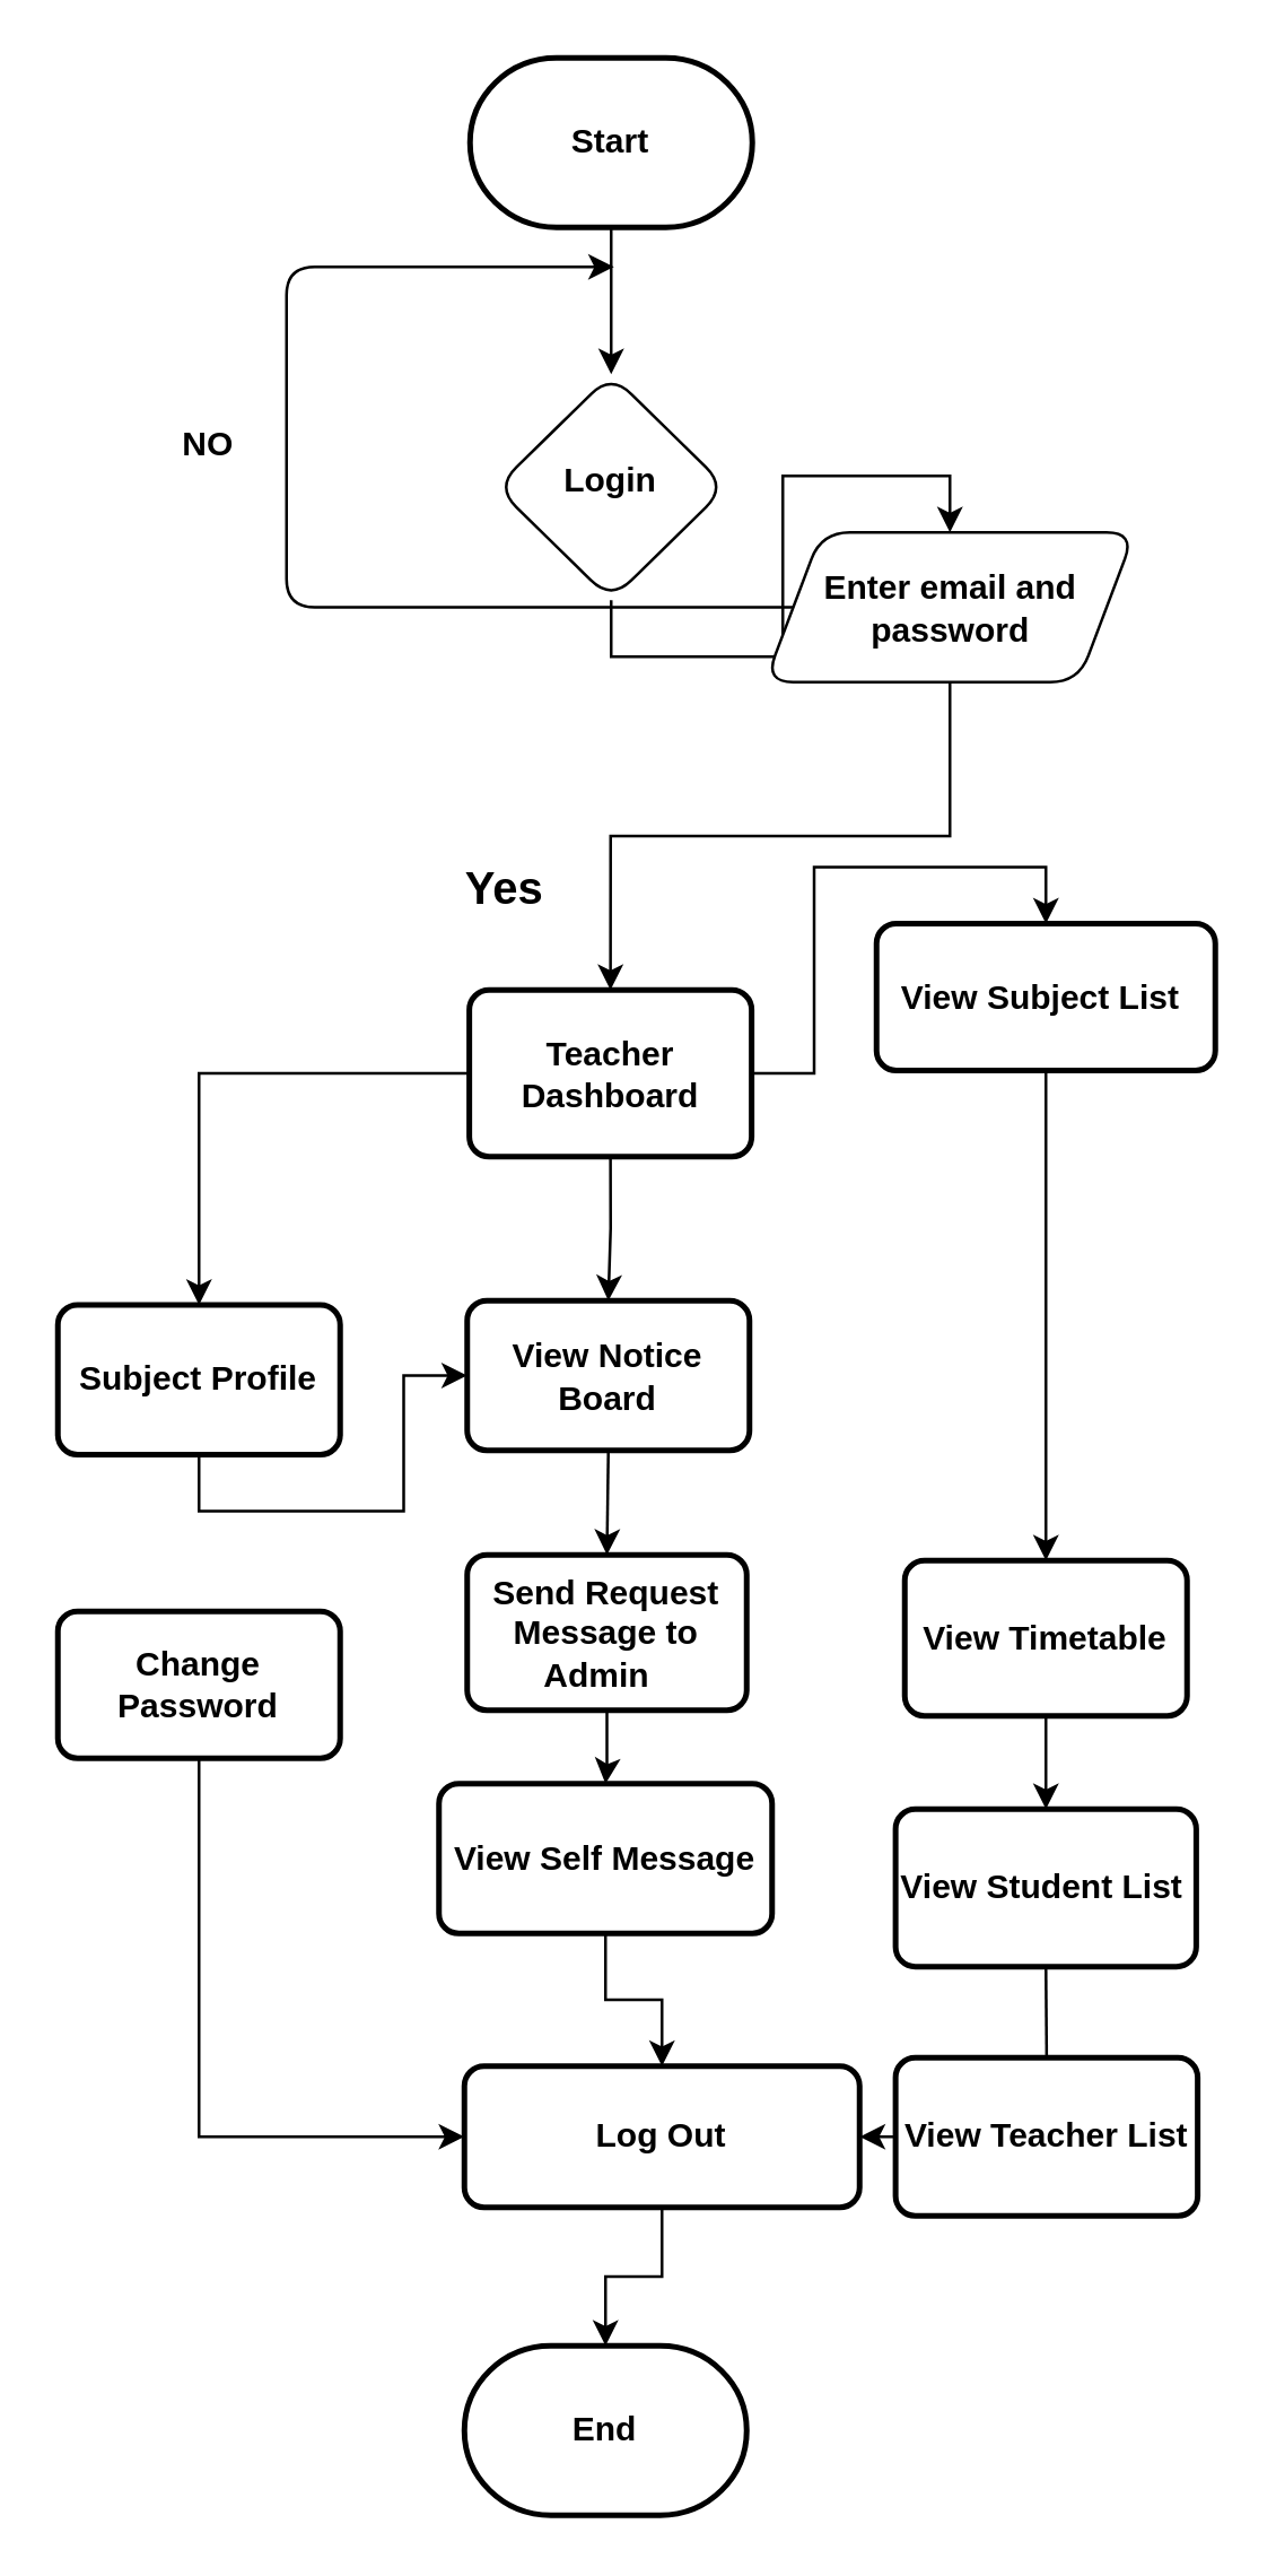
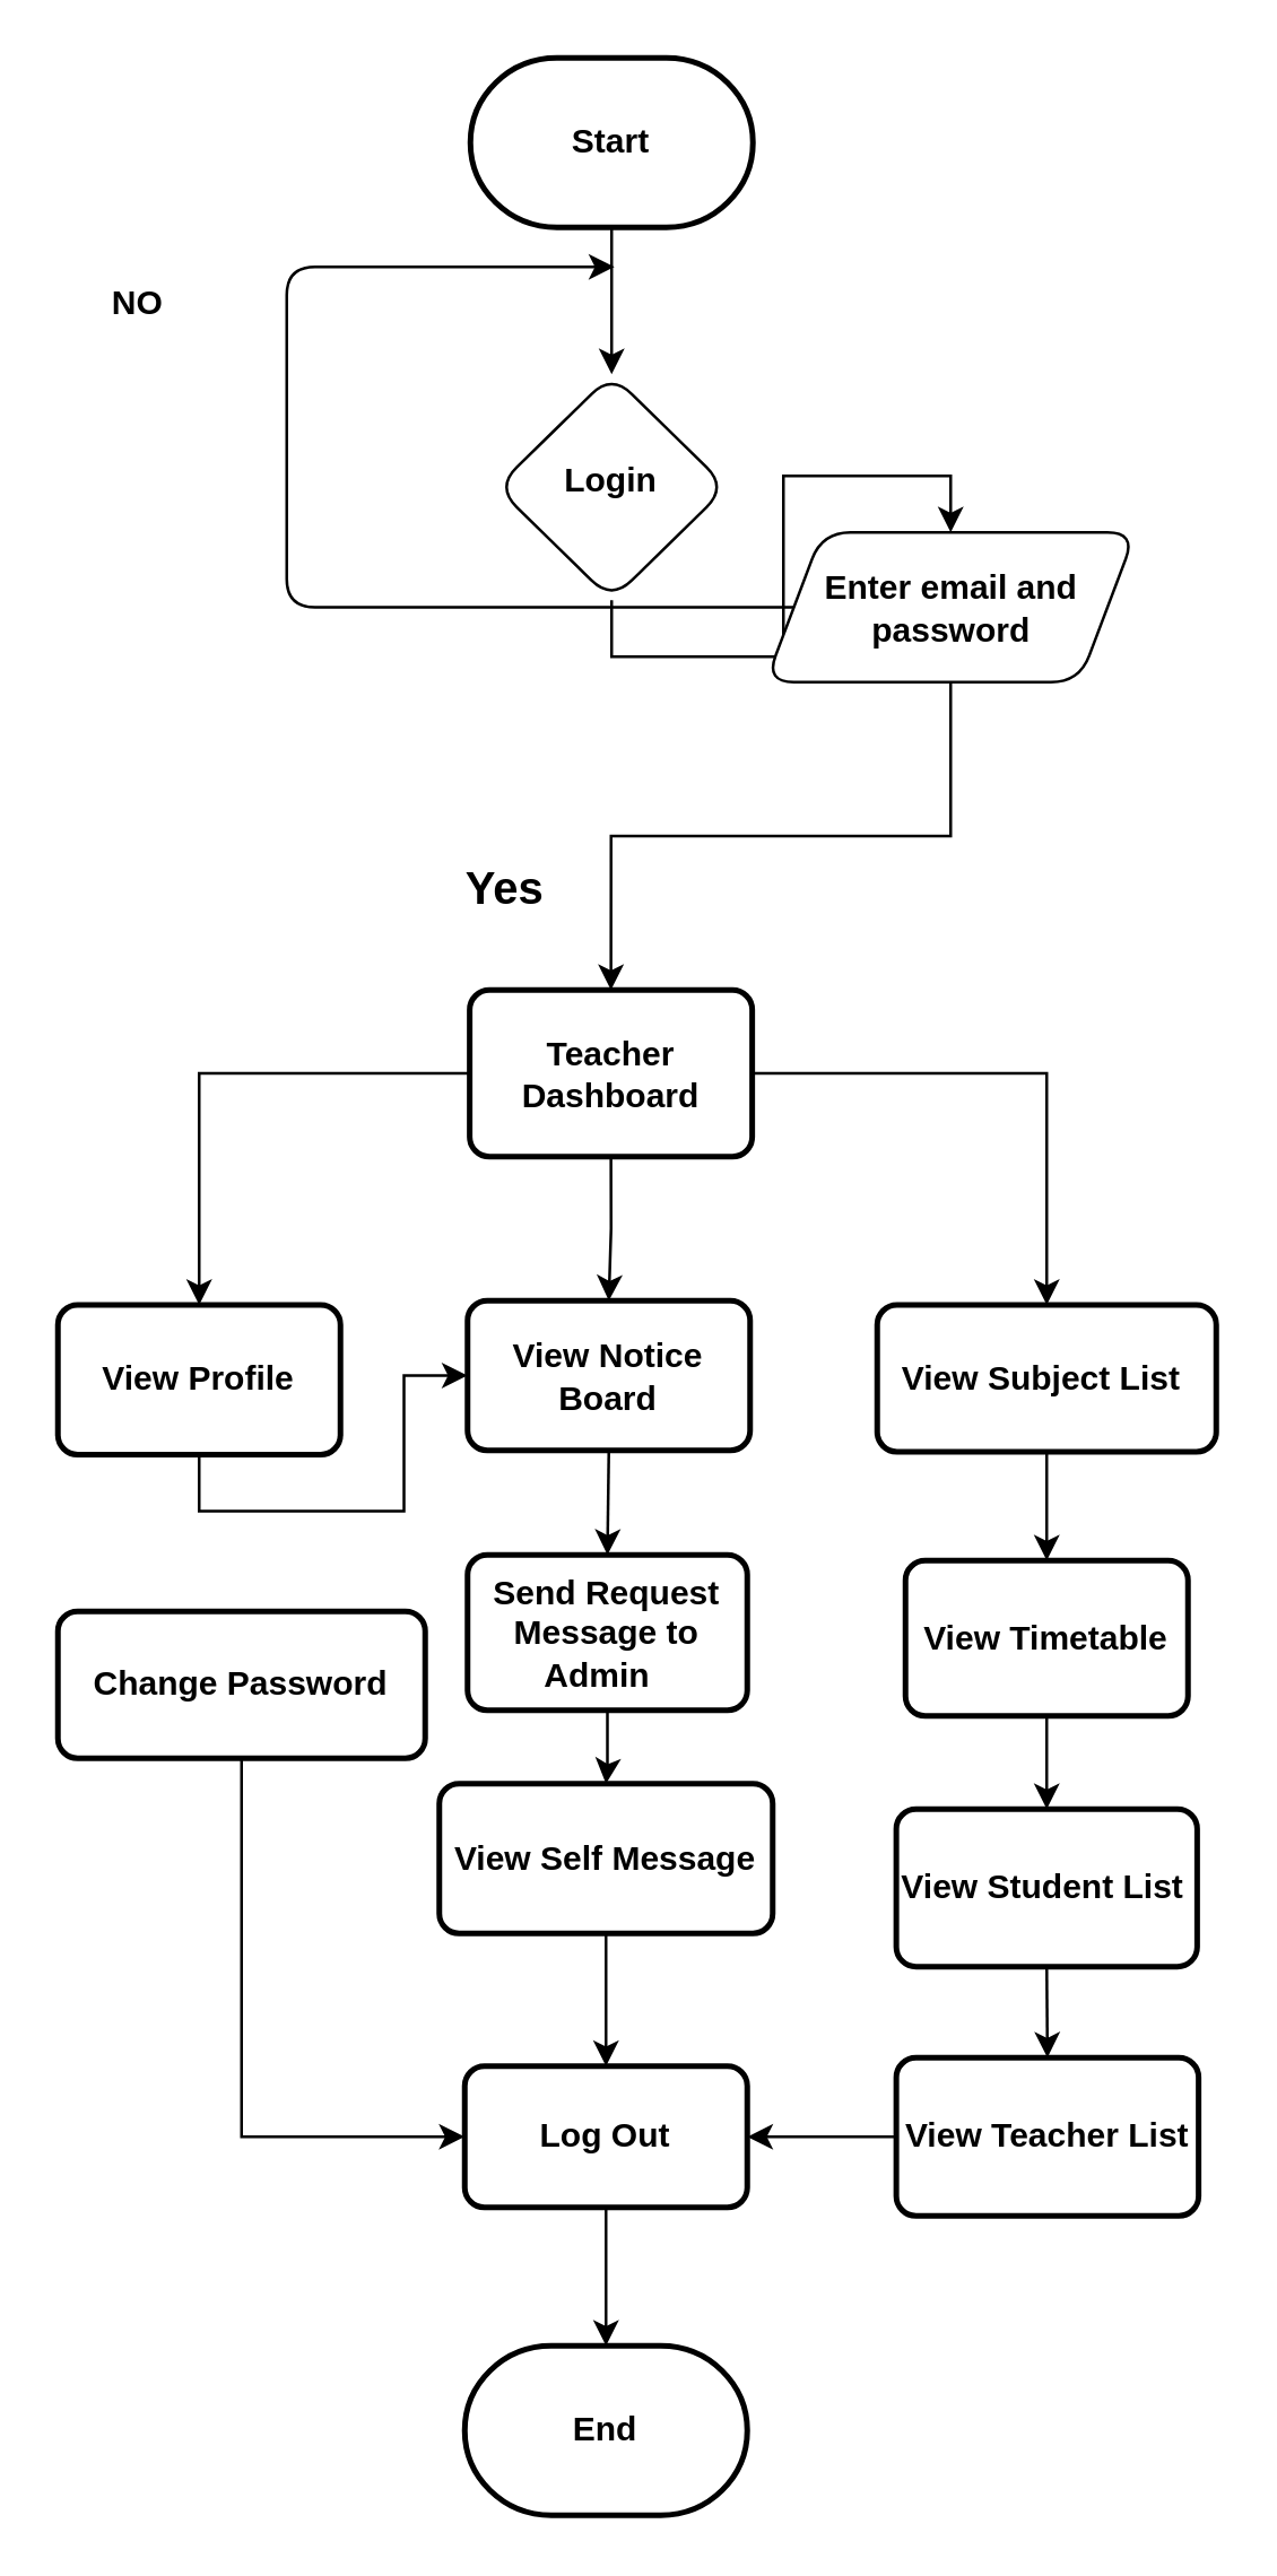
- <mxCell id="11" value="&lt;b&gt;NO&lt;/b&gt;" style="text;html=1;align=center;verticalAlign=middle;resizable=0;points=[];autosize=1;strokeColor=none;fillColor=none;labelBackgroundColor=none;rounded=1;" vertex="1" parent="1"><mxGeometry x="53" y="142" width="40" height="30" as="geometry" /></mxCell>
+ <mxCell id="11" value="&lt;b&gt;NO&lt;/b&gt;" style="text;html=1;align=center;verticalAlign=middle;resizable=0;points=[];autosize=1;strokeColor=none;fillColor=none;labelBackgroundColor=none;rounded=1;" vertex="1" parent="1"><mxGeometry x="28" y="92" width="40" height="30" as="geometry" /></mxCell>
- <mxCell id="18" value="&lt;b&gt;View Subject List&amp;nbsp;&lt;/b&gt;" style="rounded=1;whiteSpace=wrap;html=1;absoluteArcSize=1;arcSize=14;strokeWidth=2;labelBackgroundColor=none;" vertex="1" parent="1"><mxGeometry x="310" y="326.5" width="120" height="52" as="geometry" /></mxCell>
+ <mxCell id="18" value="&lt;b&gt;View Subject List&amp;nbsp;&lt;/b&gt;" style="rounded=1;whiteSpace=wrap;html=1;absoluteArcSize=1;arcSize=14;strokeWidth=2;labelBackgroundColor=none;" vertex="1" parent="1"><mxGeometry x="310" y="461.5" width="120" height="52" as="geometry" /></mxCell>
- <mxCell id="22" value="&lt;b&gt;Subject Profile&lt;/b&gt;" style="rounded=1;whiteSpace=wrap;html=1;absoluteArcSize=1;arcSize=14;strokeWidth=2;labelBackgroundColor=none;" vertex="1" parent="1"><mxGeometry x="20" y="461.5" width="100" height="53" as="geometry" /></mxCell>
+ <mxCell id="22" value="&lt;b&gt;View Profile&lt;/b&gt;" style="rounded=1;whiteSpace=wrap;html=1;absoluteArcSize=1;arcSize=14;strokeWidth=2;labelBackgroundColor=none;" vertex="1" parent="1"><mxGeometry x="20" y="461.5" width="100" height="53" as="geometry" /></mxCell>
- <mxCell id="26" value="&lt;b&gt;Change Password&lt;/b&gt;" style="rounded=1;whiteSpace=wrap;html=1;absoluteArcSize=1;arcSize=14;strokeWidth=2;labelBackgroundColor=none;" vertex="1" parent="1"><mxGeometry x="20" y="570" width="100" height="52" as="geometry" /></mxCell>
+ <mxCell id="26" value="&lt;b&gt;Change Password&lt;/b&gt;" style="rounded=1;whiteSpace=wrap;html=1;absoluteArcSize=1;arcSize=14;strokeWidth=2;labelBackgroundColor=none;" vertex="1" parent="1"><mxGeometry x="20" y="570" width="130" height="52" as="geometry" /></mxCell>
- <mxCell id="2" style="edgeStyle=orthogonalEdgeStyle;rounded=0;orthogonalLoop=1;jettySize=auto;html=1;exitX=0.5;exitY=1;exitDx=0;exitDy=0;entryX=0.5;entryY=0;entryDx=0;entryDy=0;endArrow=none;" edge="1" parent="1" source="3" target="5"><mxGeometry relative="1" as="geometry" /></mxCell>
+ <mxCell id="2" style="edgeStyle=orthogonalEdgeStyle;rounded=0;orthogonalLoop=1;jettySize=auto;html=1;exitX=0.5;exitY=1;exitDx=0;exitDy=0;entryX=0.5;entryY=0;entryDx=0;entryDy=0;" edge="1" parent="1" source="3" target="5"><mxGeometry relative="1" as="geometry" /></mxCell>
- <mxCell id="33" value="&lt;b&gt;Log Out&lt;/b&gt;" style="rounded=1;whiteSpace=wrap;html=1;absoluteArcSize=1;arcSize=14;strokeWidth=2;" vertex="1" parent="1"><mxGeometry x="164" y="731" width="140" height="50" as="geometry" /></mxCell>
+ <mxCell id="33" value="&lt;b&gt;Log Out&lt;/b&gt;" style="rounded=1;whiteSpace=wrap;html=1;absoluteArcSize=1;arcSize=14;strokeWidth=2;" vertex="1" parent="1"><mxGeometry x="164" y="731" width="100" height="50" as="geometry" /></mxCell>
